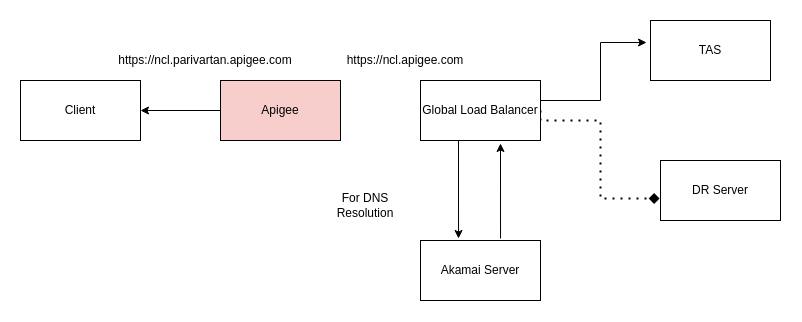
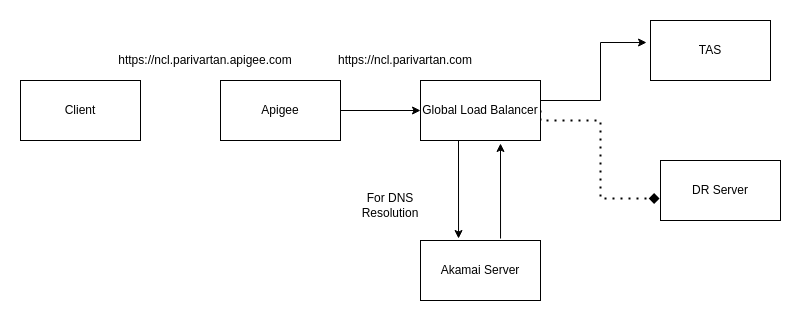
- <mxCell id="15" value="https://ncl.apigee.com" style="text;html=1;strokeColor=none;fillColor=none;align=center;verticalAlign=middle;whiteSpace=wrap;rounded=0;" vertex="1" parent="1"><mxGeometry x="290" y="50" width="230" height="20" as="geometry" /></mxCell>
+ <mxCell id="15" value="https://ncl.parivartan.com" style="text;html=1;strokeColor=none;fillColor=none;align=center;verticalAlign=middle;whiteSpace=wrap;rounded=0;" vertex="1" parent="1"><mxGeometry x="290" y="50" width="230" height="20" as="geometry" /></mxCell>
- <mxCell id="3" style="edgeStyle=orthogonalEdgeStyle;rounded=0;orthogonalLoop=1;jettySize=auto;html=1;" edge="1" parent="1" source="4" target="2"><mxGeometry relative="1" as="geometry" /></mxCell>
+ <mxCell id="3" style="edgeStyle=orthogonalEdgeStyle;rounded=0;orthogonalLoop=1;jettySize=auto;html=1;entryX=0;entryY=0.5;entryDx=0;entryDy=0;" edge="1" parent="1" source="4" target="7"><mxGeometry relative="1" as="geometry" /></mxCell>
- <mxCell id="4" value="Apigee" style="rounded=0;whiteSpace=wrap;html=1;fillColor=#f8cecc;" vertex="1" parent="1"><mxGeometry x="220" y="80" width="120" height="60" as="geometry" /></mxCell>
+ <mxCell id="4" value="Apigee" style="rounded=0;whiteSpace=wrap;html=1;" vertex="1" parent="1"><mxGeometry x="220" y="80" width="120" height="60" as="geometry" /></mxCell>
- <mxCell id="13" value="For DNS Resolution" style="text;html=1;strokeColor=none;fillColor=none;align=center;verticalAlign=middle;whiteSpace=wrap;rounded=0;" vertex="1" parent="1"><mxGeometry x="315" y="190" width="100" height="30" as="geometry" /></mxCell>
+ <mxCell id="13" value="For DNS Resolution" style="text;html=1;strokeColor=none;fillColor=none;align=center;verticalAlign=middle;whiteSpace=wrap;rounded=0;" vertex="1" parent="1"><mxGeometry x="340" y="190" width="100" height="30" as="geometry" /></mxCell>
